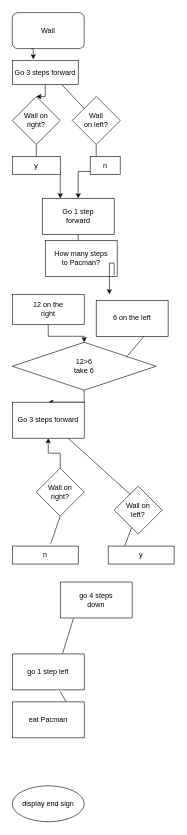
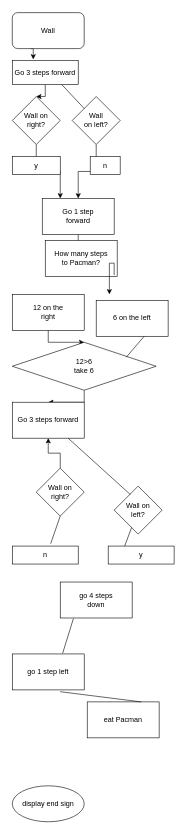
- <mxCell id="17" value="&lt;div&gt;12 on the &lt;br&gt;&lt;/div&gt;&lt;div&gt;right&lt;br&gt;&lt;/div&gt;" style="rounded=0;whiteSpace=wrap;html=1;" vertex="1" parent="1"><mxGeometry x="20" y="490" width="120" height="50" as="geometry" /></mxCell>
+ <mxCell id="17" value="&lt;div&gt;12 on the &lt;br&gt;&lt;/div&gt;&lt;div&gt;right&lt;br&gt;&lt;/div&gt;" style="rounded=0;whiteSpace=wrap;html=1;" vertex="1" parent="1"><mxGeometry x="20" y="490" width="120" height="60" as="geometry" /></mxCell>
- <mxCell id="34" value="eat Pacman" style="rounded=0;whiteSpace=wrap;html=1;" vertex="1" parent="1"><mxGeometry x="20" y="1170" width="120" height="60" as="geometry" /></mxCell>
+ <mxCell id="34" value="eat Pacman" style="rounded=0;whiteSpace=wrap;html=1;" vertex="1" parent="1"><mxGeometry x="145" y="1170" width="120" height="60" as="geometry" /></mxCell>
